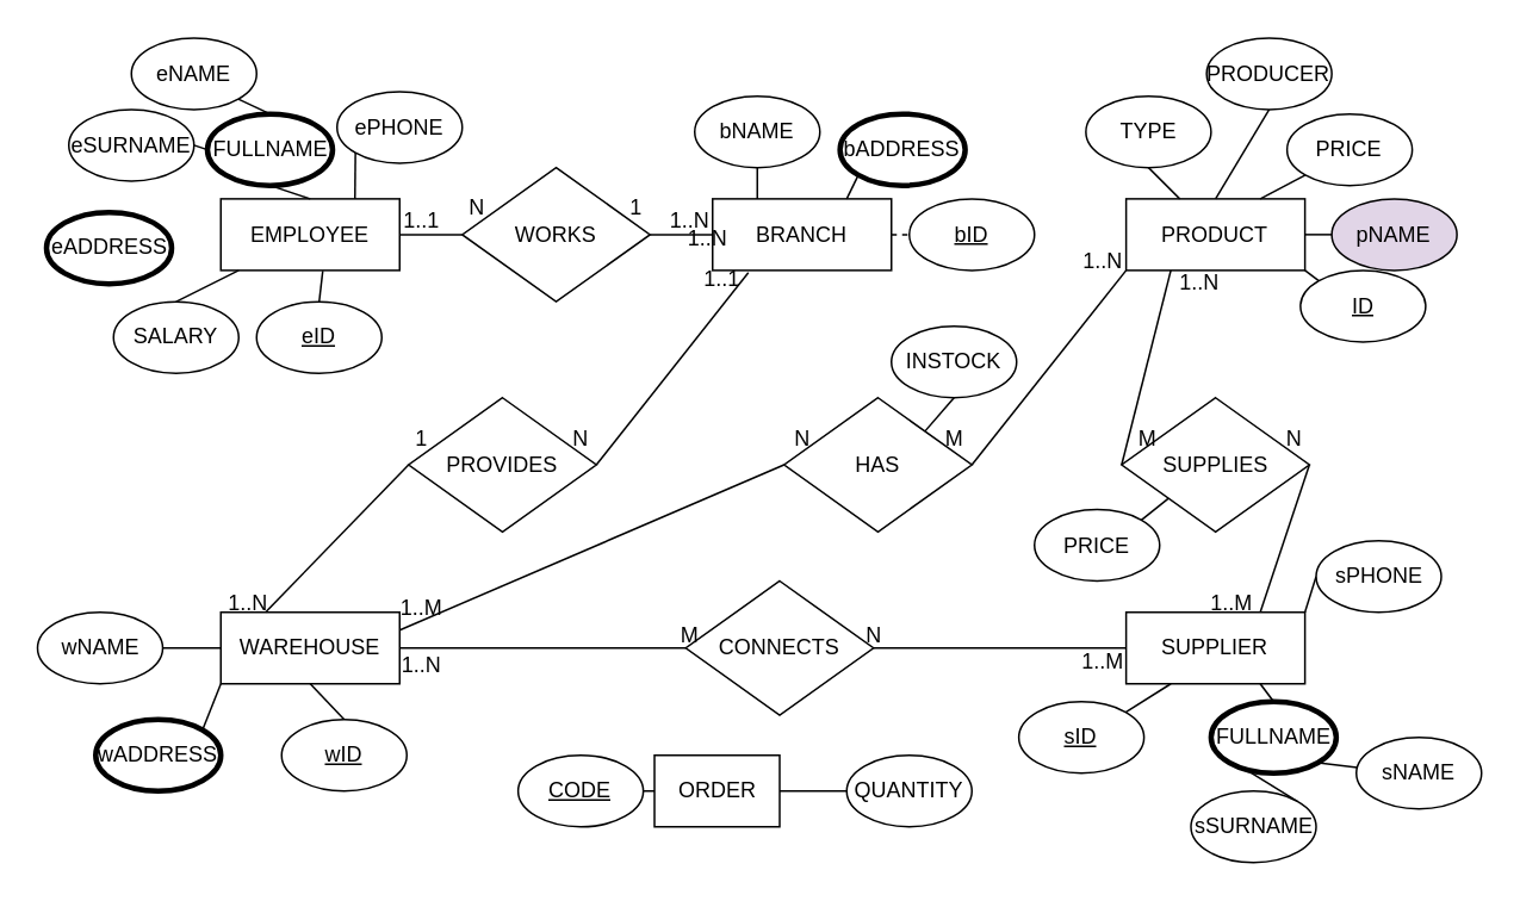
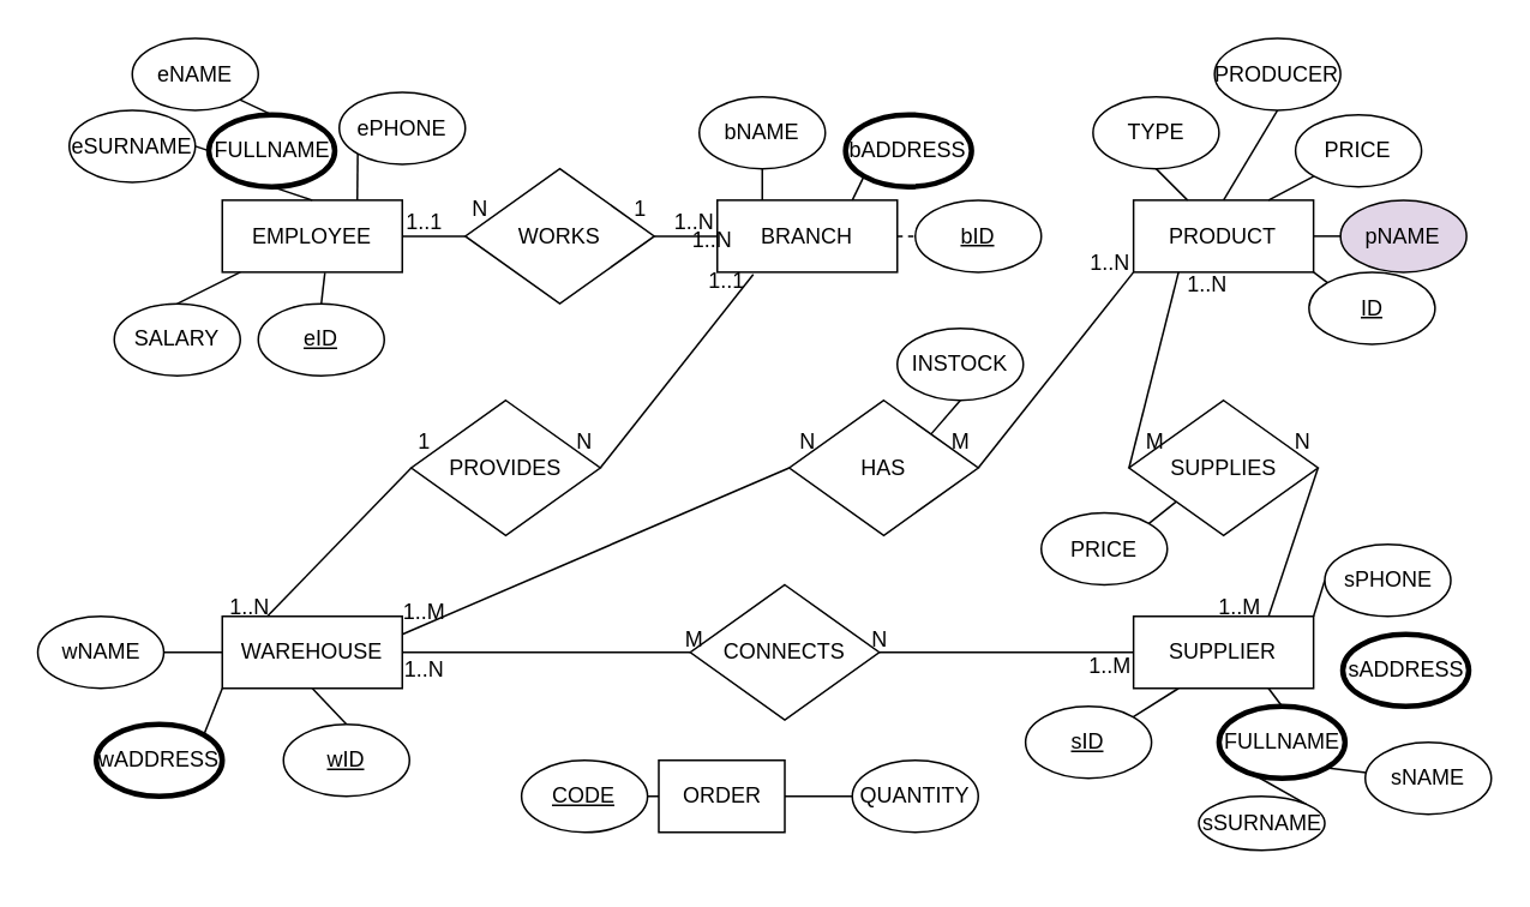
- <mxCell id="21" value="eADDRESS" style="ellipse;whiteSpace=wrap;html=1;strokeWidth=3;labelBackgroundColor=none;rounded=0;" parent="1" vertex="1"><mxGeometry x="25.5" y="118.25" width="70" height="40" as="geometry" /></mxCell>
+ <mxCell id="24" value="sADDRESS" style="ellipse;whiteSpace=wrap;html=1;strokeWidth=3;labelBackgroundColor=none;rounded=0;" parent="1" vertex="1"><mxGeometry x="745.5" y="352" width="70" height="40" as="geometry" /></mxCell>
- <mxCell id="35" value="sSURNAME" style="ellipse;whiteSpace=wrap;html=1;labelBackgroundColor=none;rounded=0;" parent="1" vertex="1"><mxGeometry x="665.5" y="442" width="70" height="40" as="geometry" /></mxCell>
+ <mxCell id="35" value="sSURNAME" style="ellipse;whiteSpace=wrap;html=1;labelBackgroundColor=none;rounded=0;" parent="1" vertex="1"><mxGeometry x="665.5" y="442" width="70" height="30" as="geometry" /></mxCell>
